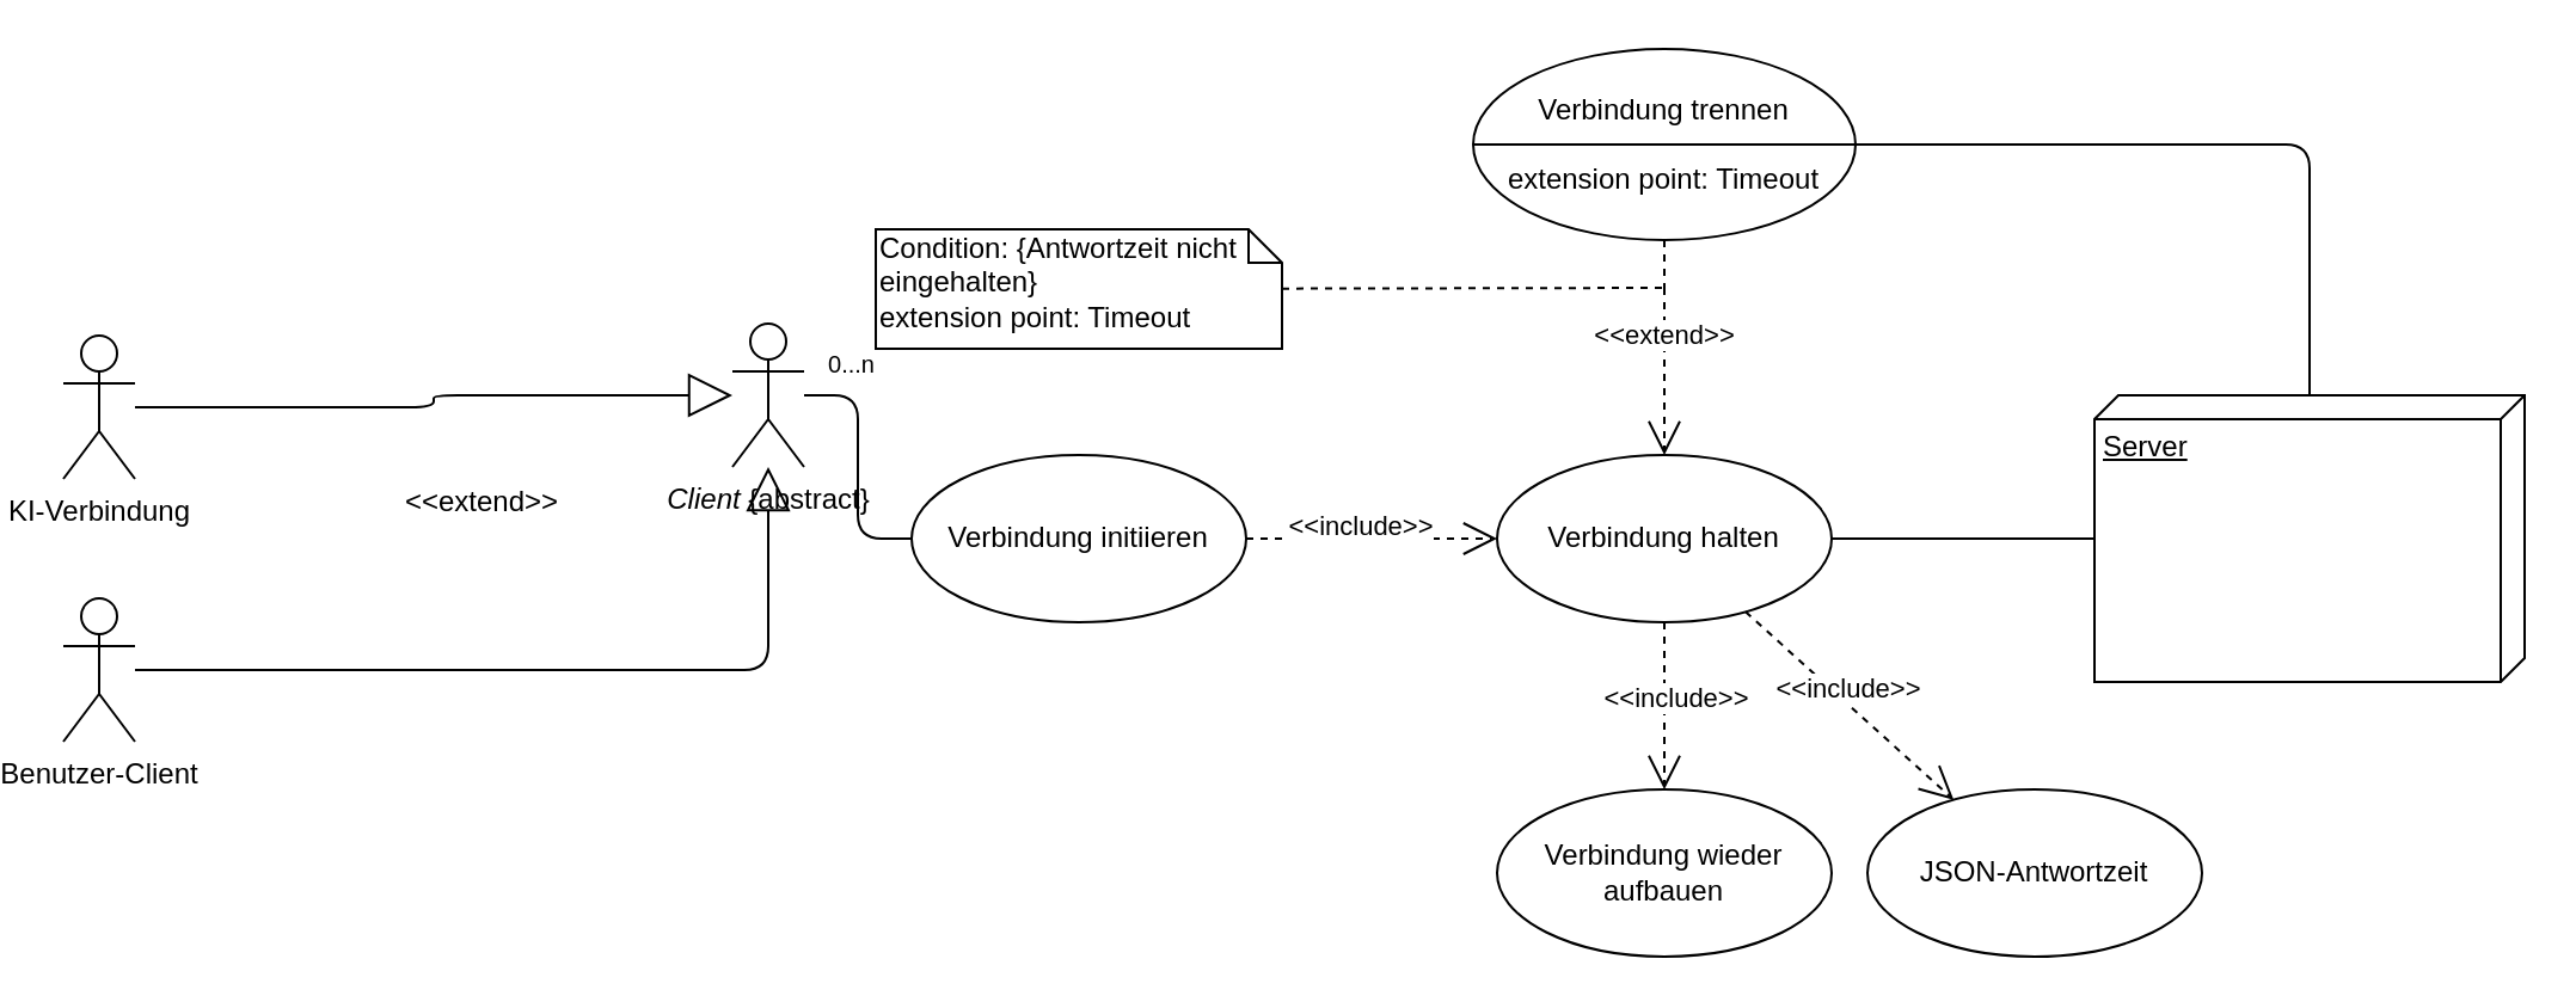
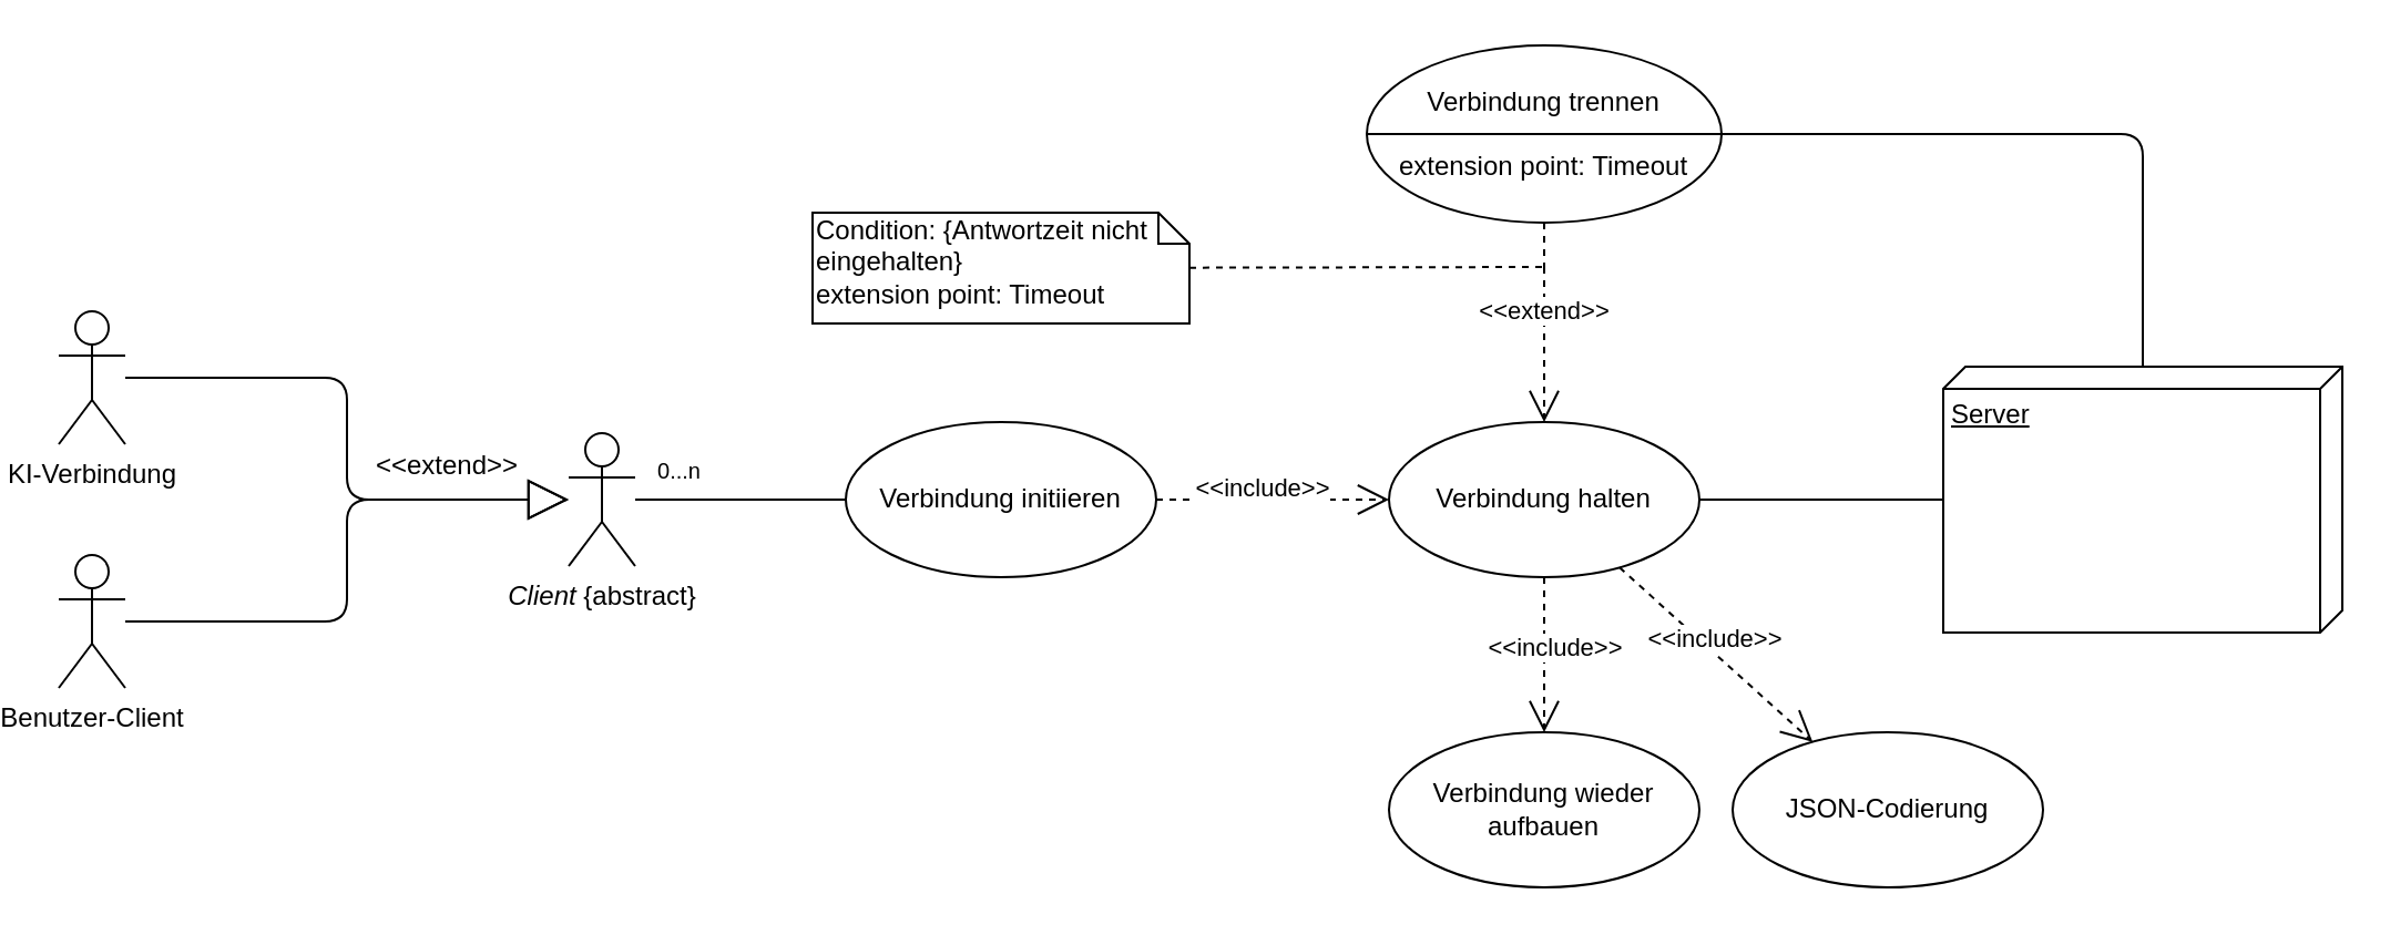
- <mxCell id="4" value="&lt;i&gt;Client&lt;/i&gt; {abstract}" style="shape=umlActor;verticalLabelPosition=bottom;labelBackgroundColor=#ffffff;verticalAlign=top;html=1;outlineConnect=0;" vertex="1" parent="1"><mxGeometry x="300" y="135" width="30" height="60" as="geometry" /></mxCell>
+ <mxCell id="4" value="&lt;i&gt;Client&lt;/i&gt; {abstract}" style="shape=umlActor;verticalLabelPosition=bottom;labelBackgroundColor=#ffffff;verticalAlign=top;html=1;outlineConnect=0;" vertex="1" parent="1"><mxGeometry x="250" y="195" width="30" height="60" as="geometry" /></mxCell>
- <mxCell id="25" value="JSON-Antwortzeit" style="ellipse;whiteSpace=wrap;html=1;" vertex="1" parent="1"><mxGeometry x="775" y="330" width="140" height="70" as="geometry" /></mxCell>
+ <mxCell id="25" value="JSON-Codierung" style="ellipse;whiteSpace=wrap;html=1;" vertex="1" parent="1"><mxGeometry x="775" y="330" width="140" height="70" as="geometry" /></mxCell>
